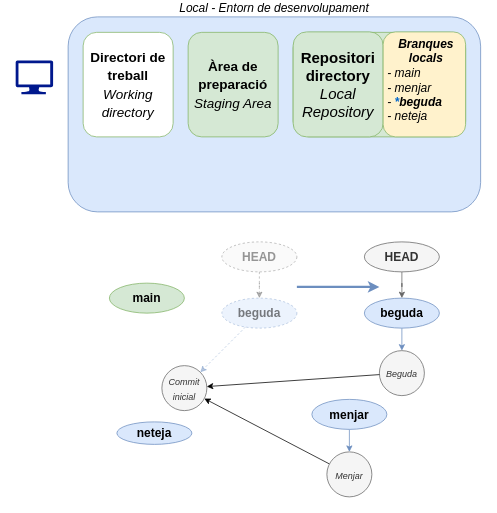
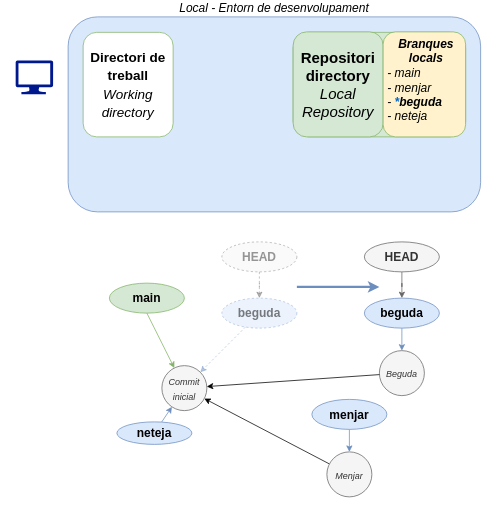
- <mxCell id="11" value="&lt;b style=&quot;border-color: var(--border-color); font-size: 18px;&quot;&gt;Àrea de preparació&lt;/b&gt;&lt;br style=&quot;border-color: var(--border-color); font-size: 18px;&quot;&gt;&lt;i style=&quot;border-color: var(--border-color); font-size: 18px;&quot;&gt;Staging Area&lt;/i&gt;" style="rounded=1;whiteSpace=wrap;html=1;fontSize=20;fillColor=#d5e8d4;strokeColor=#82b366;" parent="1" vertex="1"><mxGeometry x="250" y="40.63" width="120" height="139.37" as="geometry" /></mxCell>
+ <mxCell id="2" style="rounded=0;orthogonalLoop=1;jettySize=auto;html=1;exitX=0.5;exitY=1;exitDx=0;exitDy=0;fillColor=#d5e8d4;strokeColor=#82b366;" parent="1" source="3" target="6" edge="1"><mxGeometry relative="1" as="geometry"><mxPoint x="251.667" y="475" as="targetPoint" /></mxGeometry></mxCell>
+ <mxCell id="5" style="rounded=0;orthogonalLoop=1;jettySize=auto;html=1;fillColor=#dae8fc;strokeColor=#6c8ebf;" parent="1" source="4" target="6" edge="1"><mxGeometry relative="1" as="geometry"><mxPoint x="215" y="567" as="sourcePoint" /><mxPoint x="292.5" y="515" as="targetPoint" /></mxGeometry></mxCell>
